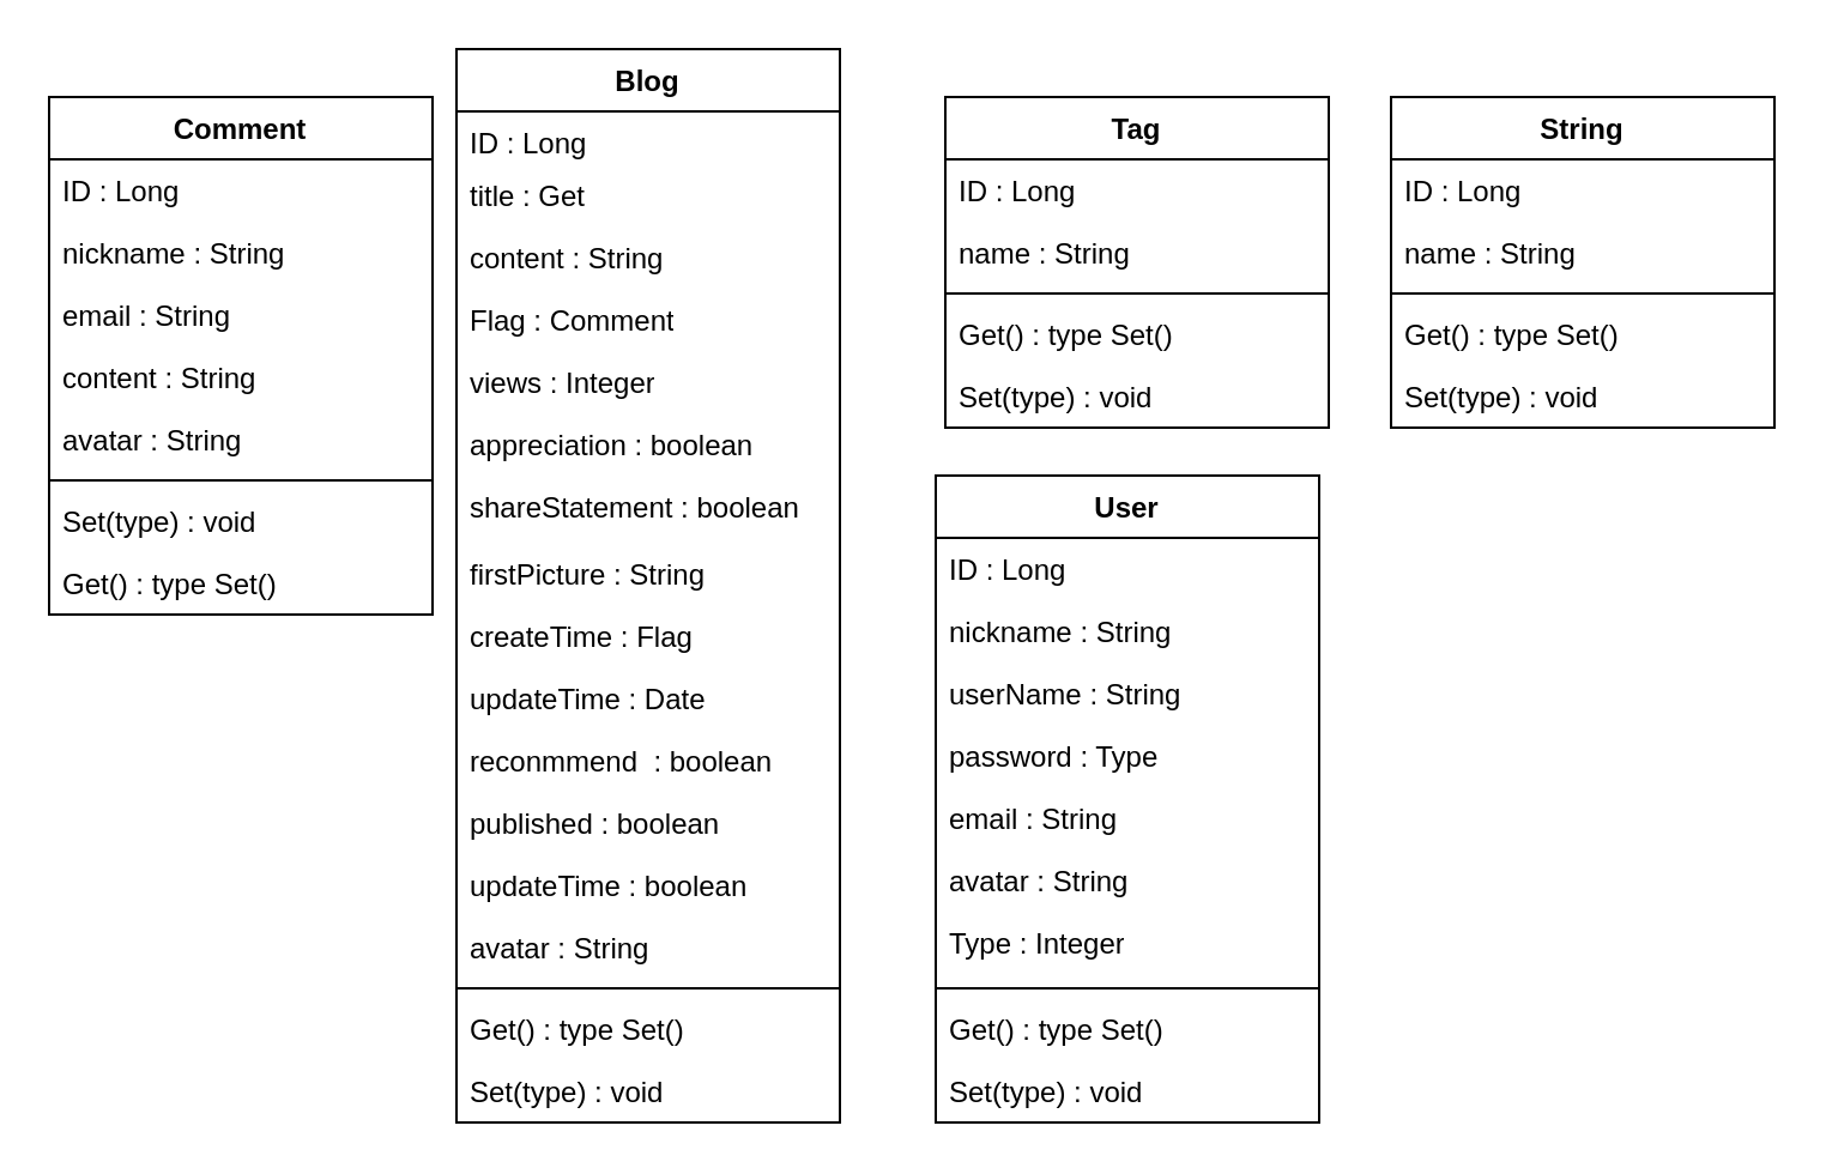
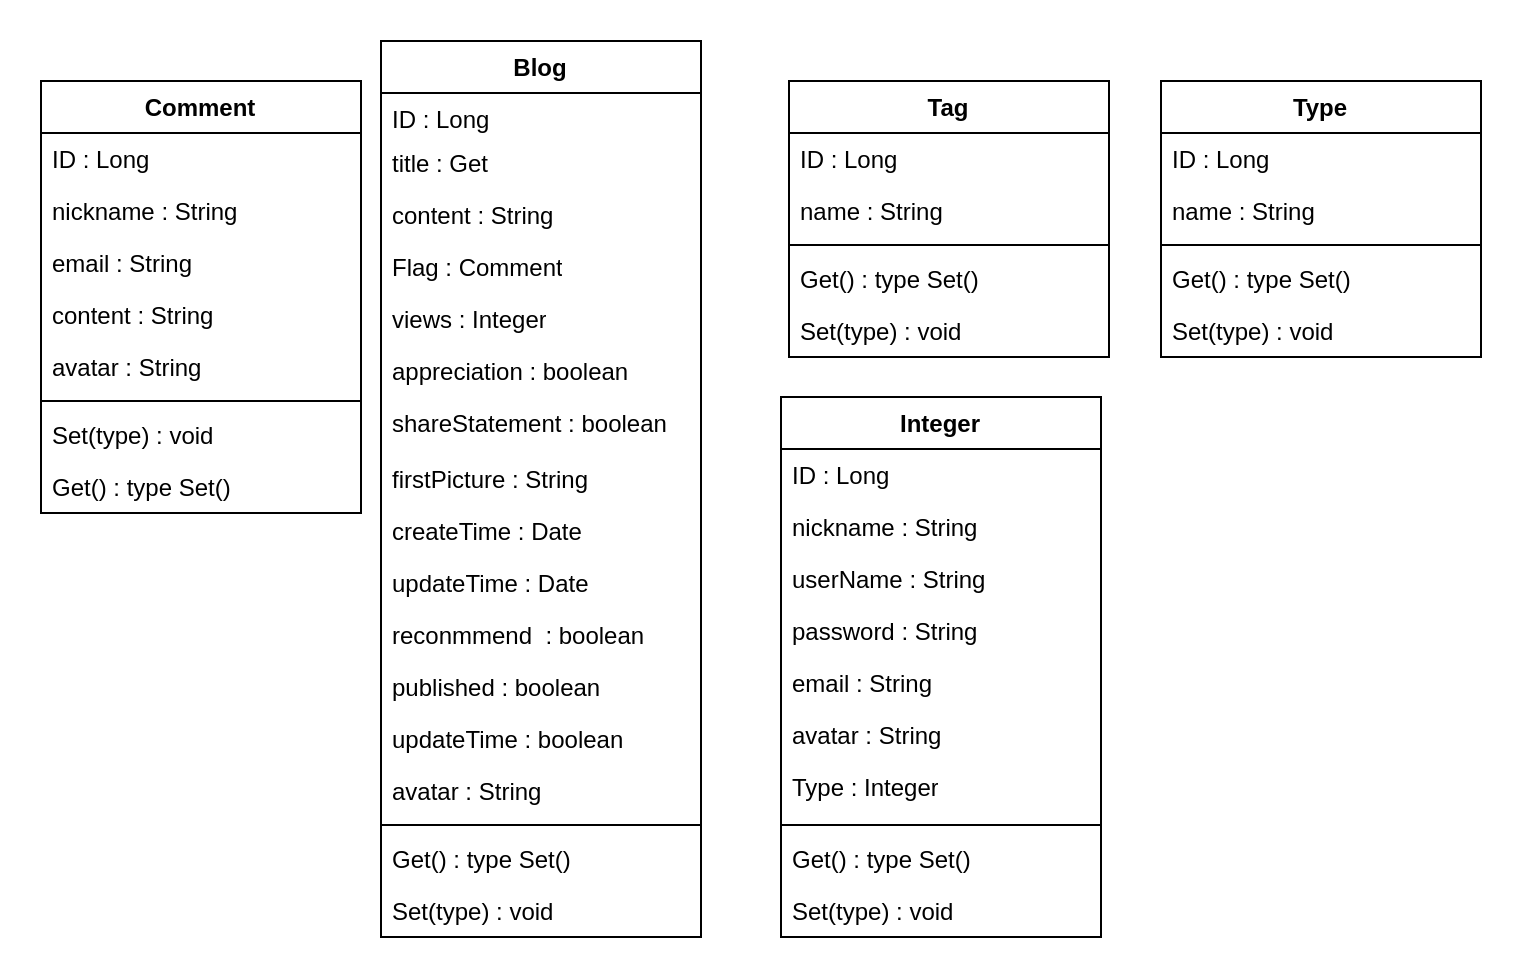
- <mxCell id="17" value="String" style="swimlane;fontStyle=1;align=center;verticalAlign=top;childLayout=stackLayout;horizontal=1;startSize=26;horizontalStack=0;resizeParent=1;resizeParentMax=0;resizeLast=0;collapsible=1;marginBottom=0;whiteSpace=wrap;html=1;" parent="1" vertex="1"><mxGeometry x="580" y="40" width="160" height="138" as="geometry" /></mxCell>
+ <mxCell id="17" value="Type" style="swimlane;fontStyle=1;align=center;verticalAlign=top;childLayout=stackLayout;horizontal=1;startSize=26;horizontalStack=0;resizeParent=1;resizeParentMax=0;resizeLast=0;collapsible=1;marginBottom=0;whiteSpace=wrap;html=1;" parent="1" vertex="1"><mxGeometry x="580" y="40" width="160" height="138" as="geometry" /></mxCell>
- <mxCell id="41" value="User" style="swimlane;fontStyle=1;align=center;verticalAlign=top;childLayout=stackLayout;horizontal=1;startSize=26;horizontalStack=0;resizeParent=1;resizeParentMax=0;resizeLast=0;collapsible=1;marginBottom=0;whiteSpace=wrap;html=1;" parent="1" vertex="1"><mxGeometry x="390" y="198" width="160" height="270" as="geometry" /></mxCell>
+ <mxCell id="41" value="Integer" style="swimlane;fontStyle=1;align=center;verticalAlign=top;childLayout=stackLayout;horizontal=1;startSize=26;horizontalStack=0;resizeParent=1;resizeParentMax=0;resizeLast=0;collapsible=1;marginBottom=0;whiteSpace=wrap;html=1;" parent="1" vertex="1"><mxGeometry x="390" y="198" width="160" height="270" as="geometry" /></mxCell>
- <mxCell id="32" value="createTime : Flag" style="text;strokeColor=none;fillColor=none;align=left;verticalAlign=top;spacingLeft=4;spacingRight=4;overflow=hidden;rotatable=0;points=[[0,0.5],[1,0.5]];portConstraint=eastwest;whiteSpace=wrap;html=1;" parent="23" vertex="1"><mxGeometry y="232" width="160" height="26" as="geometry" /></mxCell>
+ <mxCell id="32" value="createTime : Date" style="text;strokeColor=none;fillColor=none;align=left;verticalAlign=top;spacingLeft=4;spacingRight=4;overflow=hidden;rotatable=0;points=[[0,0.5],[1,0.5]];portConstraint=eastwest;whiteSpace=wrap;html=1;" parent="23" vertex="1"><mxGeometry y="232" width="160" height="26" as="geometry" /></mxCell>
- <mxCell id="45" value="password : Type" style="text;strokeColor=none;fillColor=none;align=left;verticalAlign=top;spacingLeft=4;spacingRight=4;overflow=hidden;rotatable=0;points=[[0,0.5],[1,0.5]];portConstraint=eastwest;whiteSpace=wrap;html=1;" parent="41" vertex="1"><mxGeometry y="104" width="160" height="26" as="geometry" /></mxCell>
+ <mxCell id="45" value="password : String" style="text;strokeColor=none;fillColor=none;align=left;verticalAlign=top;spacingLeft=4;spacingRight=4;overflow=hidden;rotatable=0;points=[[0,0.5],[1,0.5]];portConstraint=eastwest;whiteSpace=wrap;html=1;" parent="41" vertex="1"><mxGeometry y="104" width="160" height="26" as="geometry" /></mxCell>
